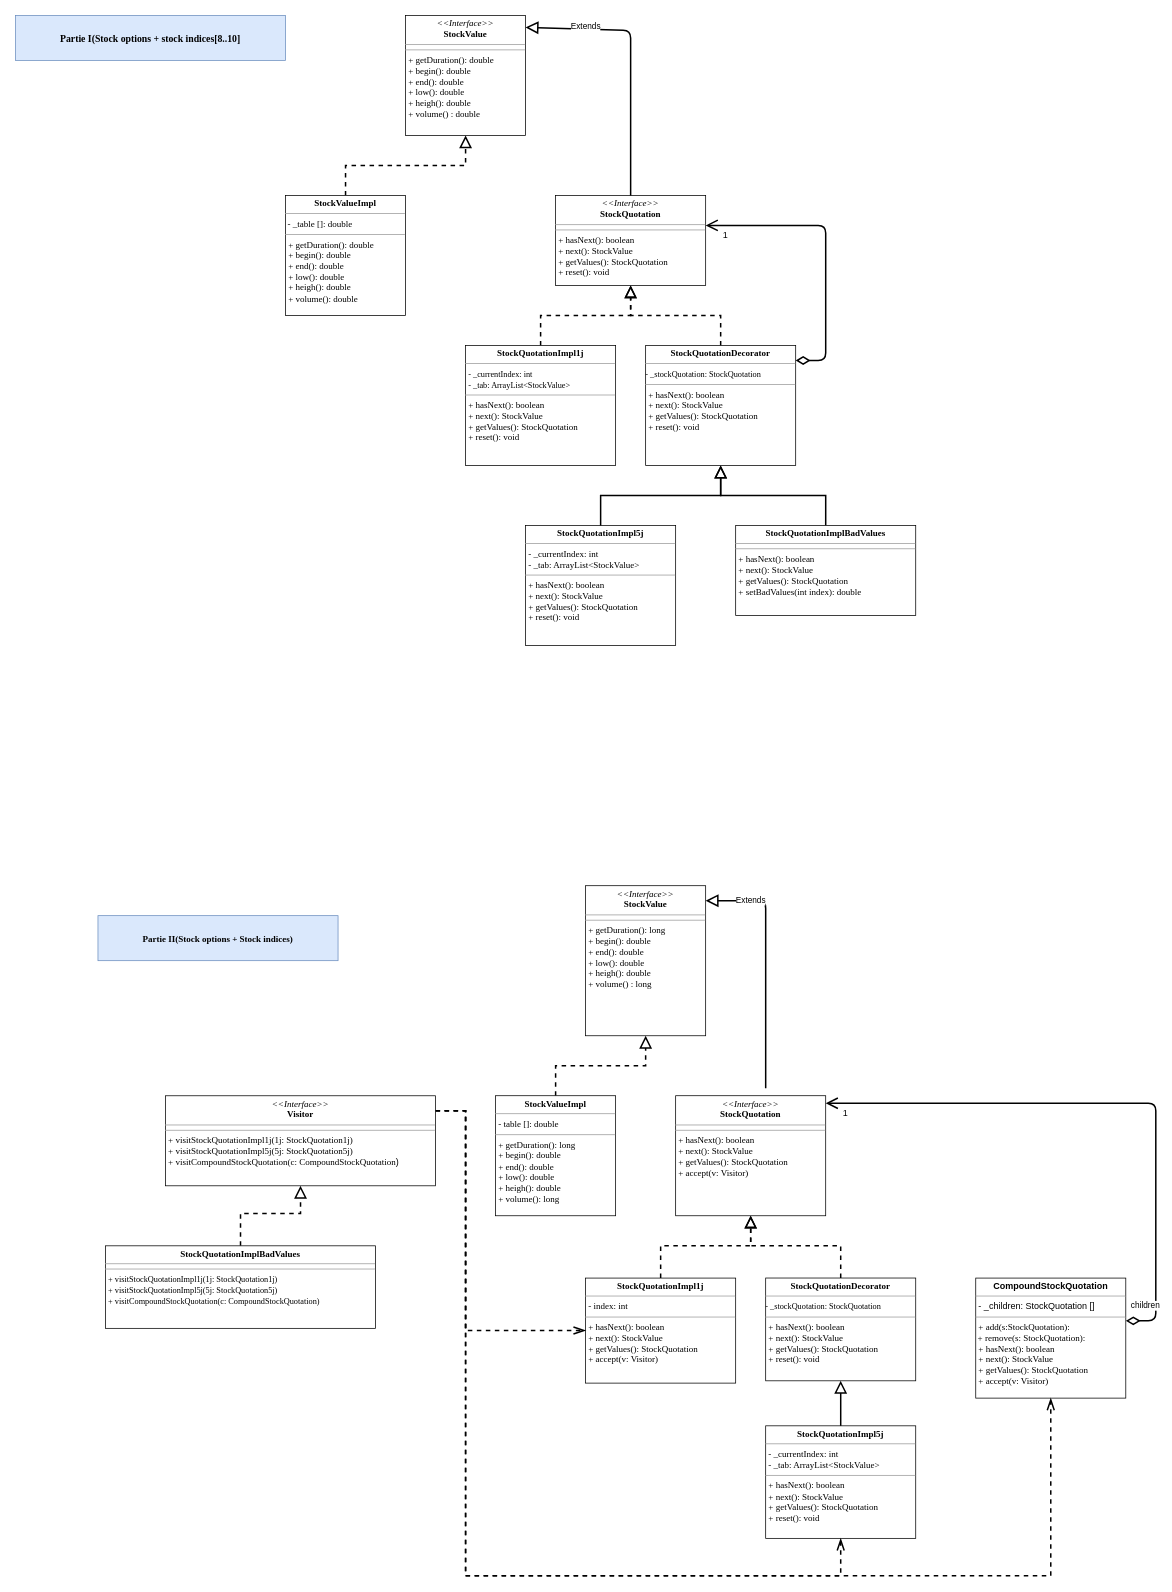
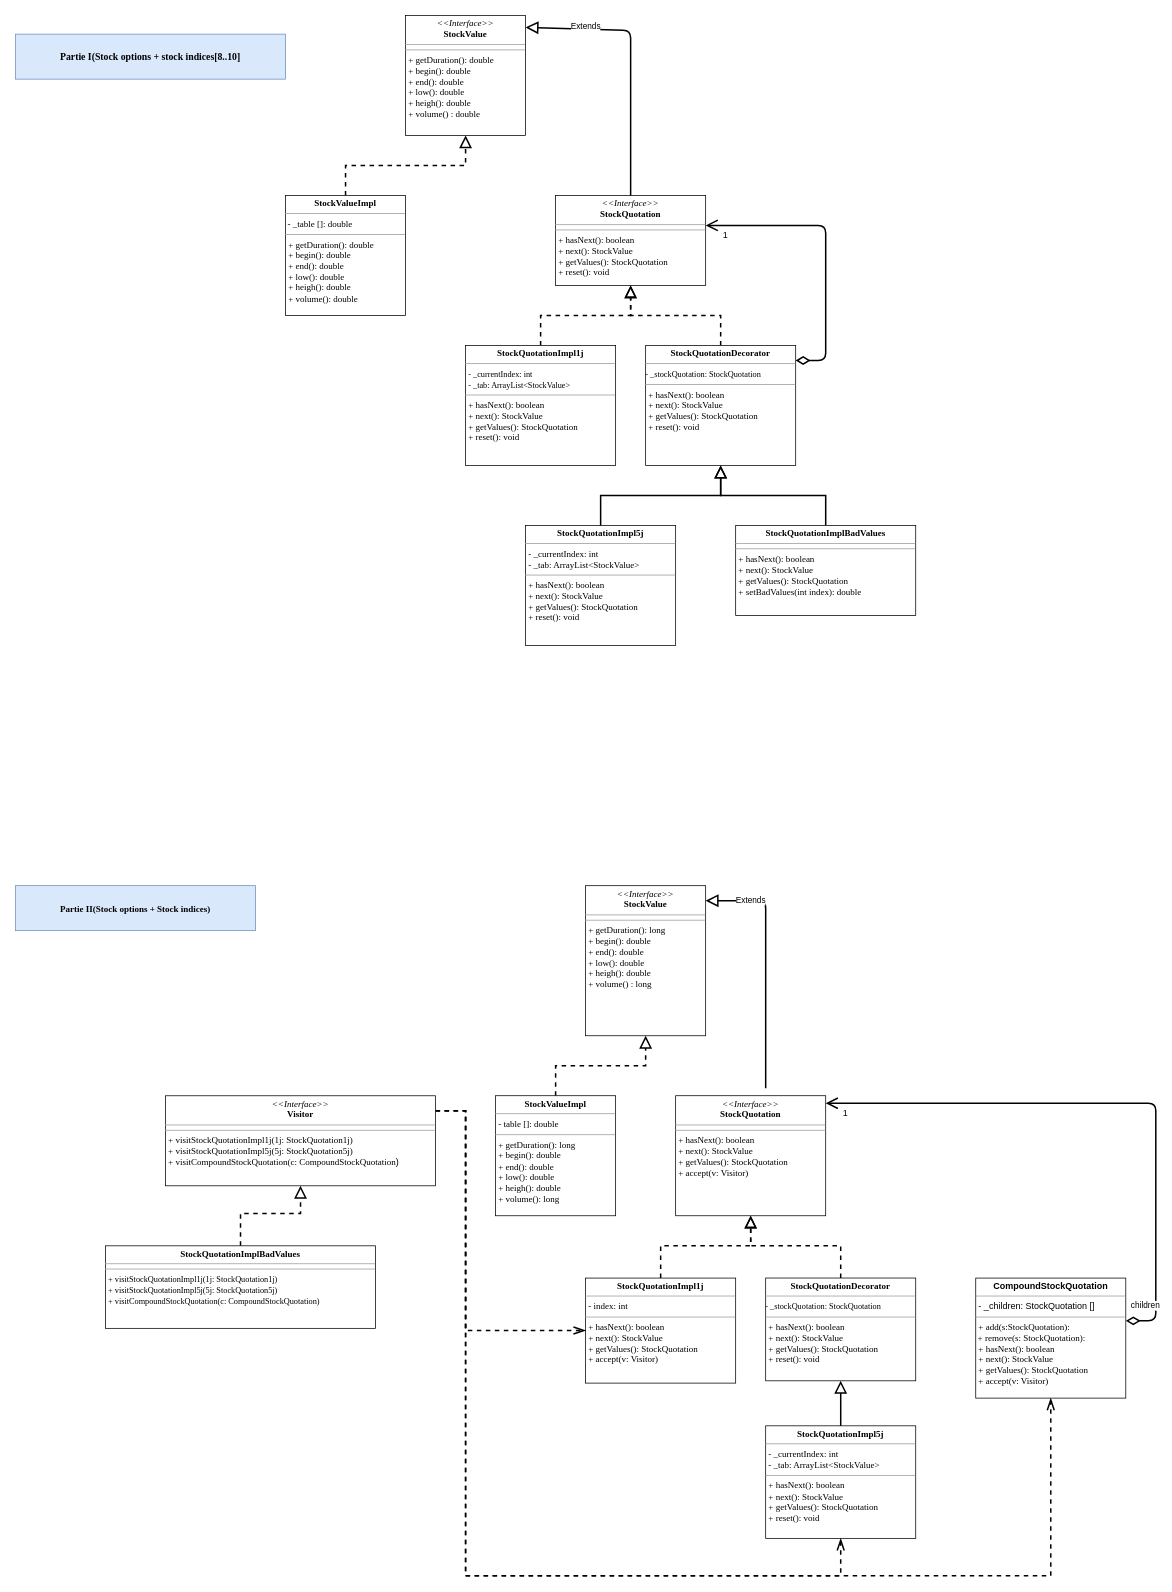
- <mxCell id="33" value="Partie I(Stock options + stock indices[8..10]" style="text;align=center;fontStyle=1;verticalAlign=middle;spacingLeft=3;spacingRight=3;strokeColor=#6c8ebf;rotatable=0;points=[[0,0.5],[1,0.5]];portConstraint=eastwest;fontFamily=Tahoma;fillColor=#dae8fc;fontSize=13;" parent="1" vertex="1"><mxGeometry x="20" y="20" width="360" height="60" as="geometry" /></mxCell>
+ <mxCell id="33" value="Partie I(Stock options + stock indices[8..10]" style="text;align=center;fontStyle=1;verticalAlign=middle;spacingLeft=3;spacingRight=3;strokeColor=#6c8ebf;rotatable=0;points=[[0,0.5],[1,0.5]];portConstraint=eastwest;fontFamily=Tahoma;fillColor=#dae8fc;fontSize=13;" parent="1" vertex="1"><mxGeometry x="20" y="45" width="360" height="60" as="geometry" /></mxCell>
- <mxCell id="34" value="Partie II(Stock options + Stock indices)" style="text;align=center;fontStyle=1;verticalAlign=middle;spacingLeft=3;spacingRight=3;strokeColor=#6c8ebf;rotatable=0;points=[[0,0.5],[1,0.5]];portConstraint=eastwest;fontFamily=Tahoma;fillColor=#dae8fc;fontSize=12;" parent="1" vertex="1"><mxGeometry x="130" y="1220" width="320" height="60" as="geometry" /></mxCell>
+ <mxCell id="34" value="Partie II(Stock options + Stock indices)" style="text;align=center;fontStyle=1;verticalAlign=middle;spacingLeft=3;spacingRight=3;strokeColor=#6c8ebf;rotatable=0;points=[[0,0.5],[1,0.5]];portConstraint=eastwest;fontFamily=Tahoma;fillColor=#dae8fc;fontSize=12;" parent="1" vertex="1"><mxGeometry x="20" y="1180" width="320" height="60" as="geometry" /></mxCell>
